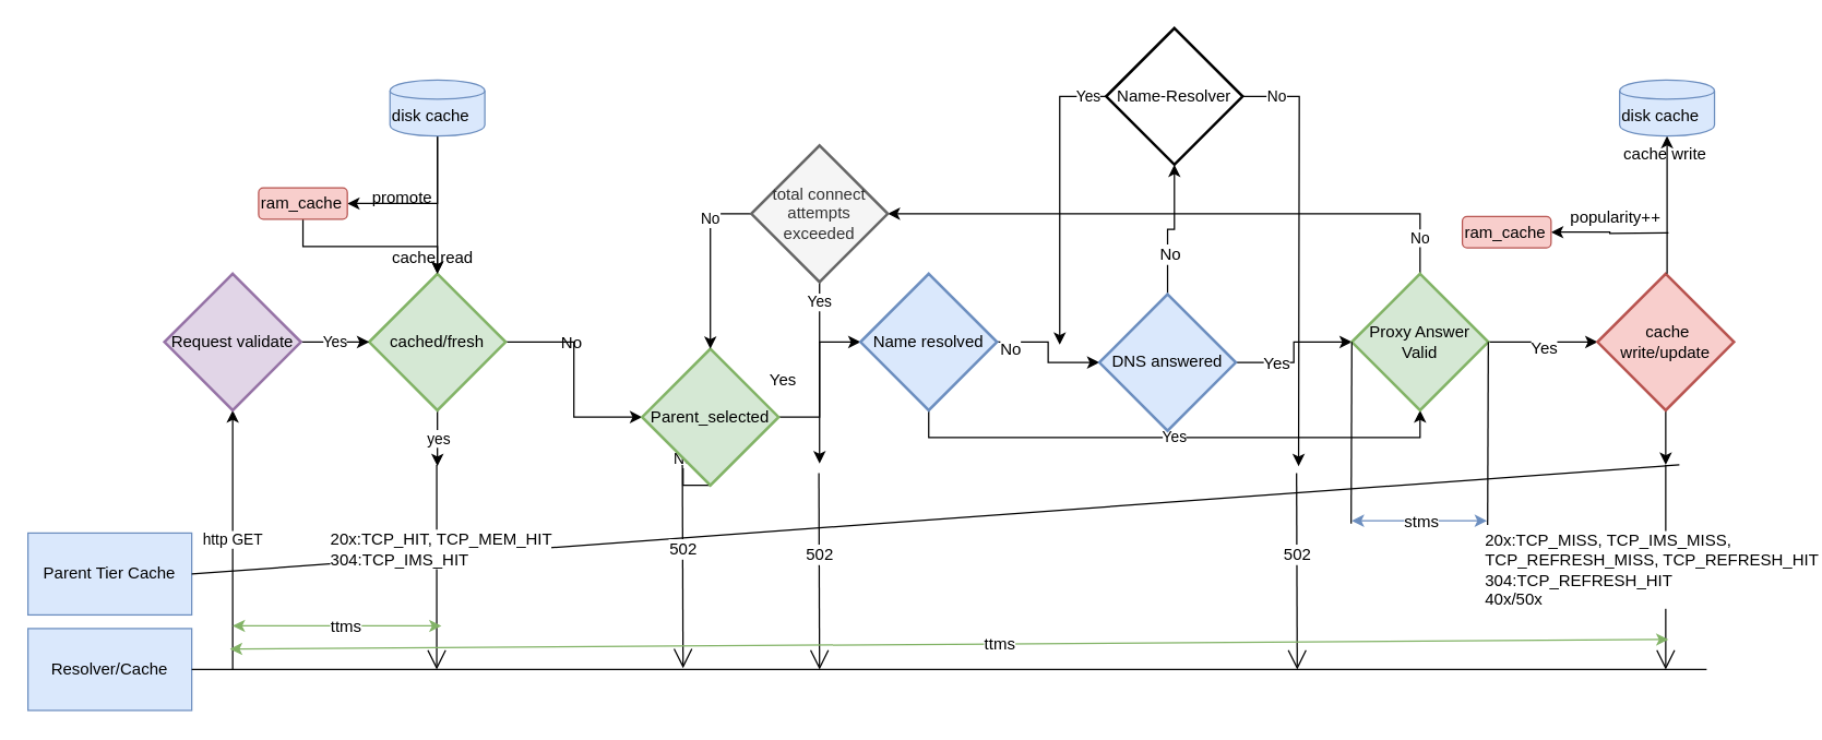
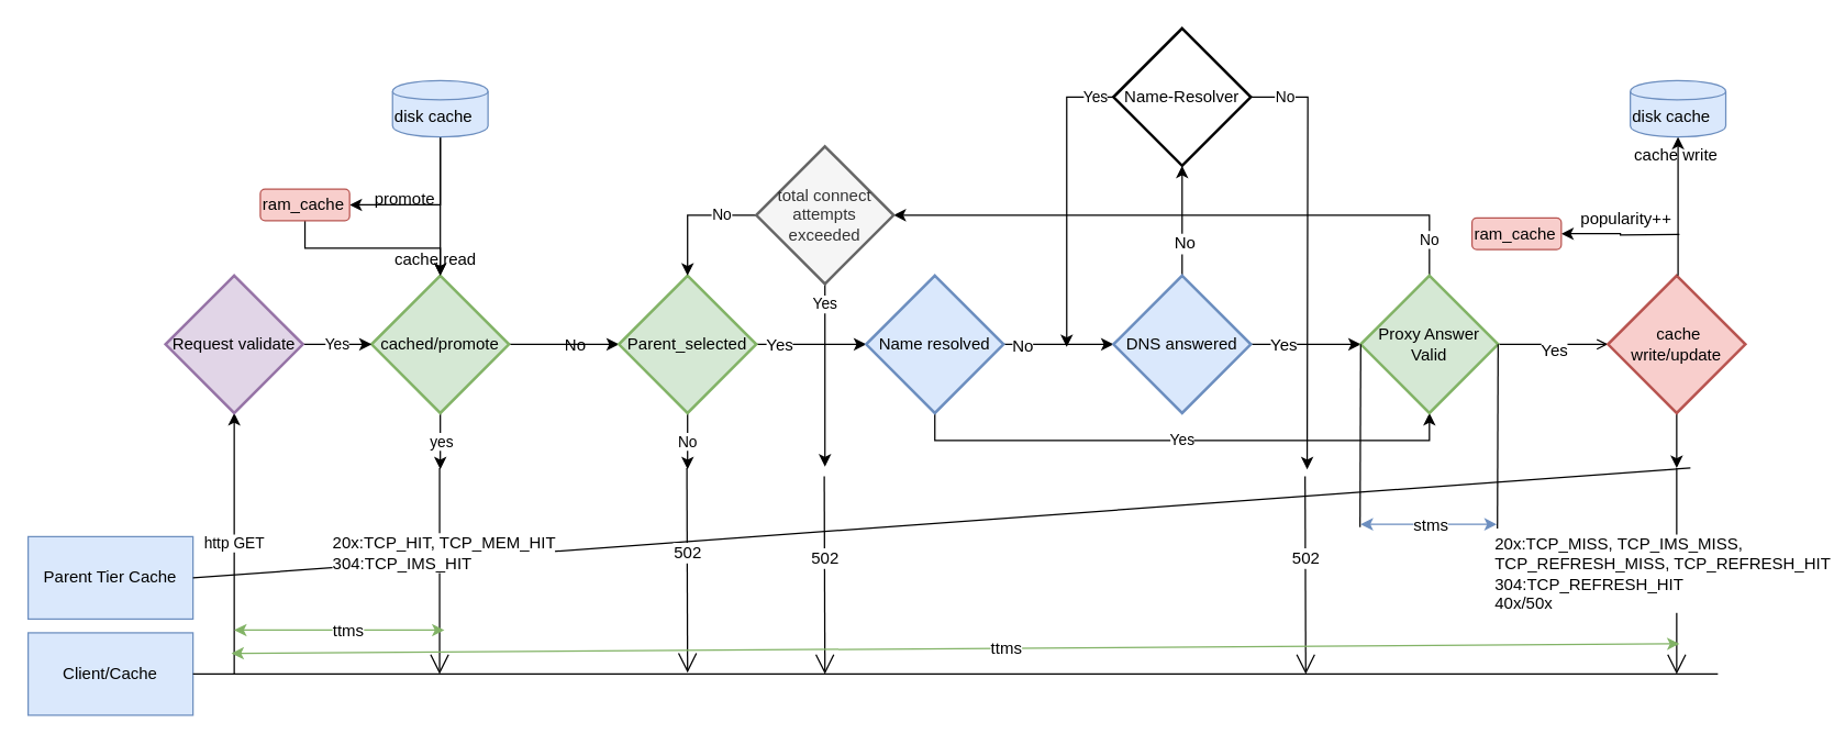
- <mxCell id="10" value="cached/fresh" style="strokeWidth=2;html=1;shape=mxgraph.flowchart.decision;whiteSpace=wrap;fillColor=#d5e8d4;strokeColor=#82b366;" parent="1" vertex="1"><mxGeometry x="270" y="200" width="100" height="100" as="geometry" /></mxCell>
+ <mxCell id="10" value="cached/promote" style="strokeWidth=2;html=1;shape=mxgraph.flowchart.decision;whiteSpace=wrap;fillColor=#d5e8d4;strokeColor=#82b366;" parent="1" vertex="1"><mxGeometry x="270" y="200" width="100" height="100" as="geometry" /></mxCell>
- <mxCell id="24" value="" style="edgeStyle=orthogonalEdgeStyle;rounded=0;html=1;jettySize=auto;orthogonalLoop=1;" parent="1" source="27" target="29" edge="1"><mxGeometry relative="1" as="geometry" /></mxCell>
+ <mxCell id="24" value="" style="edgeStyle=orthogonalEdgeStyle;rounded=0;html=1;jettySize=auto;orthogonalLoop=1;endArrow=open;" parent="1" source="27" target="29" edge="1"><mxGeometry relative="1" as="geometry" /></mxCell>
- <mxCell id="23" value="DNS answered" style="strokeWidth=2;html=1;shape=mxgraph.flowchart.decision;whiteSpace=wrap;fillColor=#dae8fc;strokeColor=#6c8ebf;" parent="1" vertex="1"><mxGeometry x="805" y="215" width="100" height="100" as="geometry" /></mxCell>
+ <mxCell id="23" value="DNS answered" style="strokeWidth=2;html=1;shape=mxgraph.flowchart.decision;whiteSpace=wrap;fillColor=#dae8fc;strokeColor=#6c8ebf;" parent="1" vertex="1"><mxGeometry x="810" y="200" width="100" height="100" as="geometry" /></mxCell>
- <mxCell id="14" value="Parent_selected" style="strokeWidth=2;html=1;shape=mxgraph.flowchart.decision;whiteSpace=wrap;fillColor=#d5e8d4;strokeColor=#82b366;" parent="1" vertex="1"><mxGeometry x="470" y="255" width="100" height="100" as="geometry" /></mxCell>
+ <mxCell id="14" value="Parent_selected" style="strokeWidth=2;html=1;shape=mxgraph.flowchart.decision;whiteSpace=wrap;fillColor=#d5e8d4;strokeColor=#82b366;" parent="1" vertex="1"><mxGeometry x="450" y="200" width="100" height="100" as="geometry" /></mxCell>
- <mxCell id="2" value="Resolver/Cache" style="rounded=0;whiteSpace=wrap;html=1;fillColor=#dae8fc;strokeColor=#6c8ebf;" parent="1" vertex="1"><mxGeometry x="20" y="460" width="120" height="60" as="geometry" /></mxCell>
+ <mxCell id="2" value="Client/Cache" style="rounded=0;whiteSpace=wrap;html=1;fillColor=#dae8fc;strokeColor=#6c8ebf;" parent="1" vertex="1"><mxGeometry x="20" y="460" width="120" height="60" as="geometry" /></mxCell>
